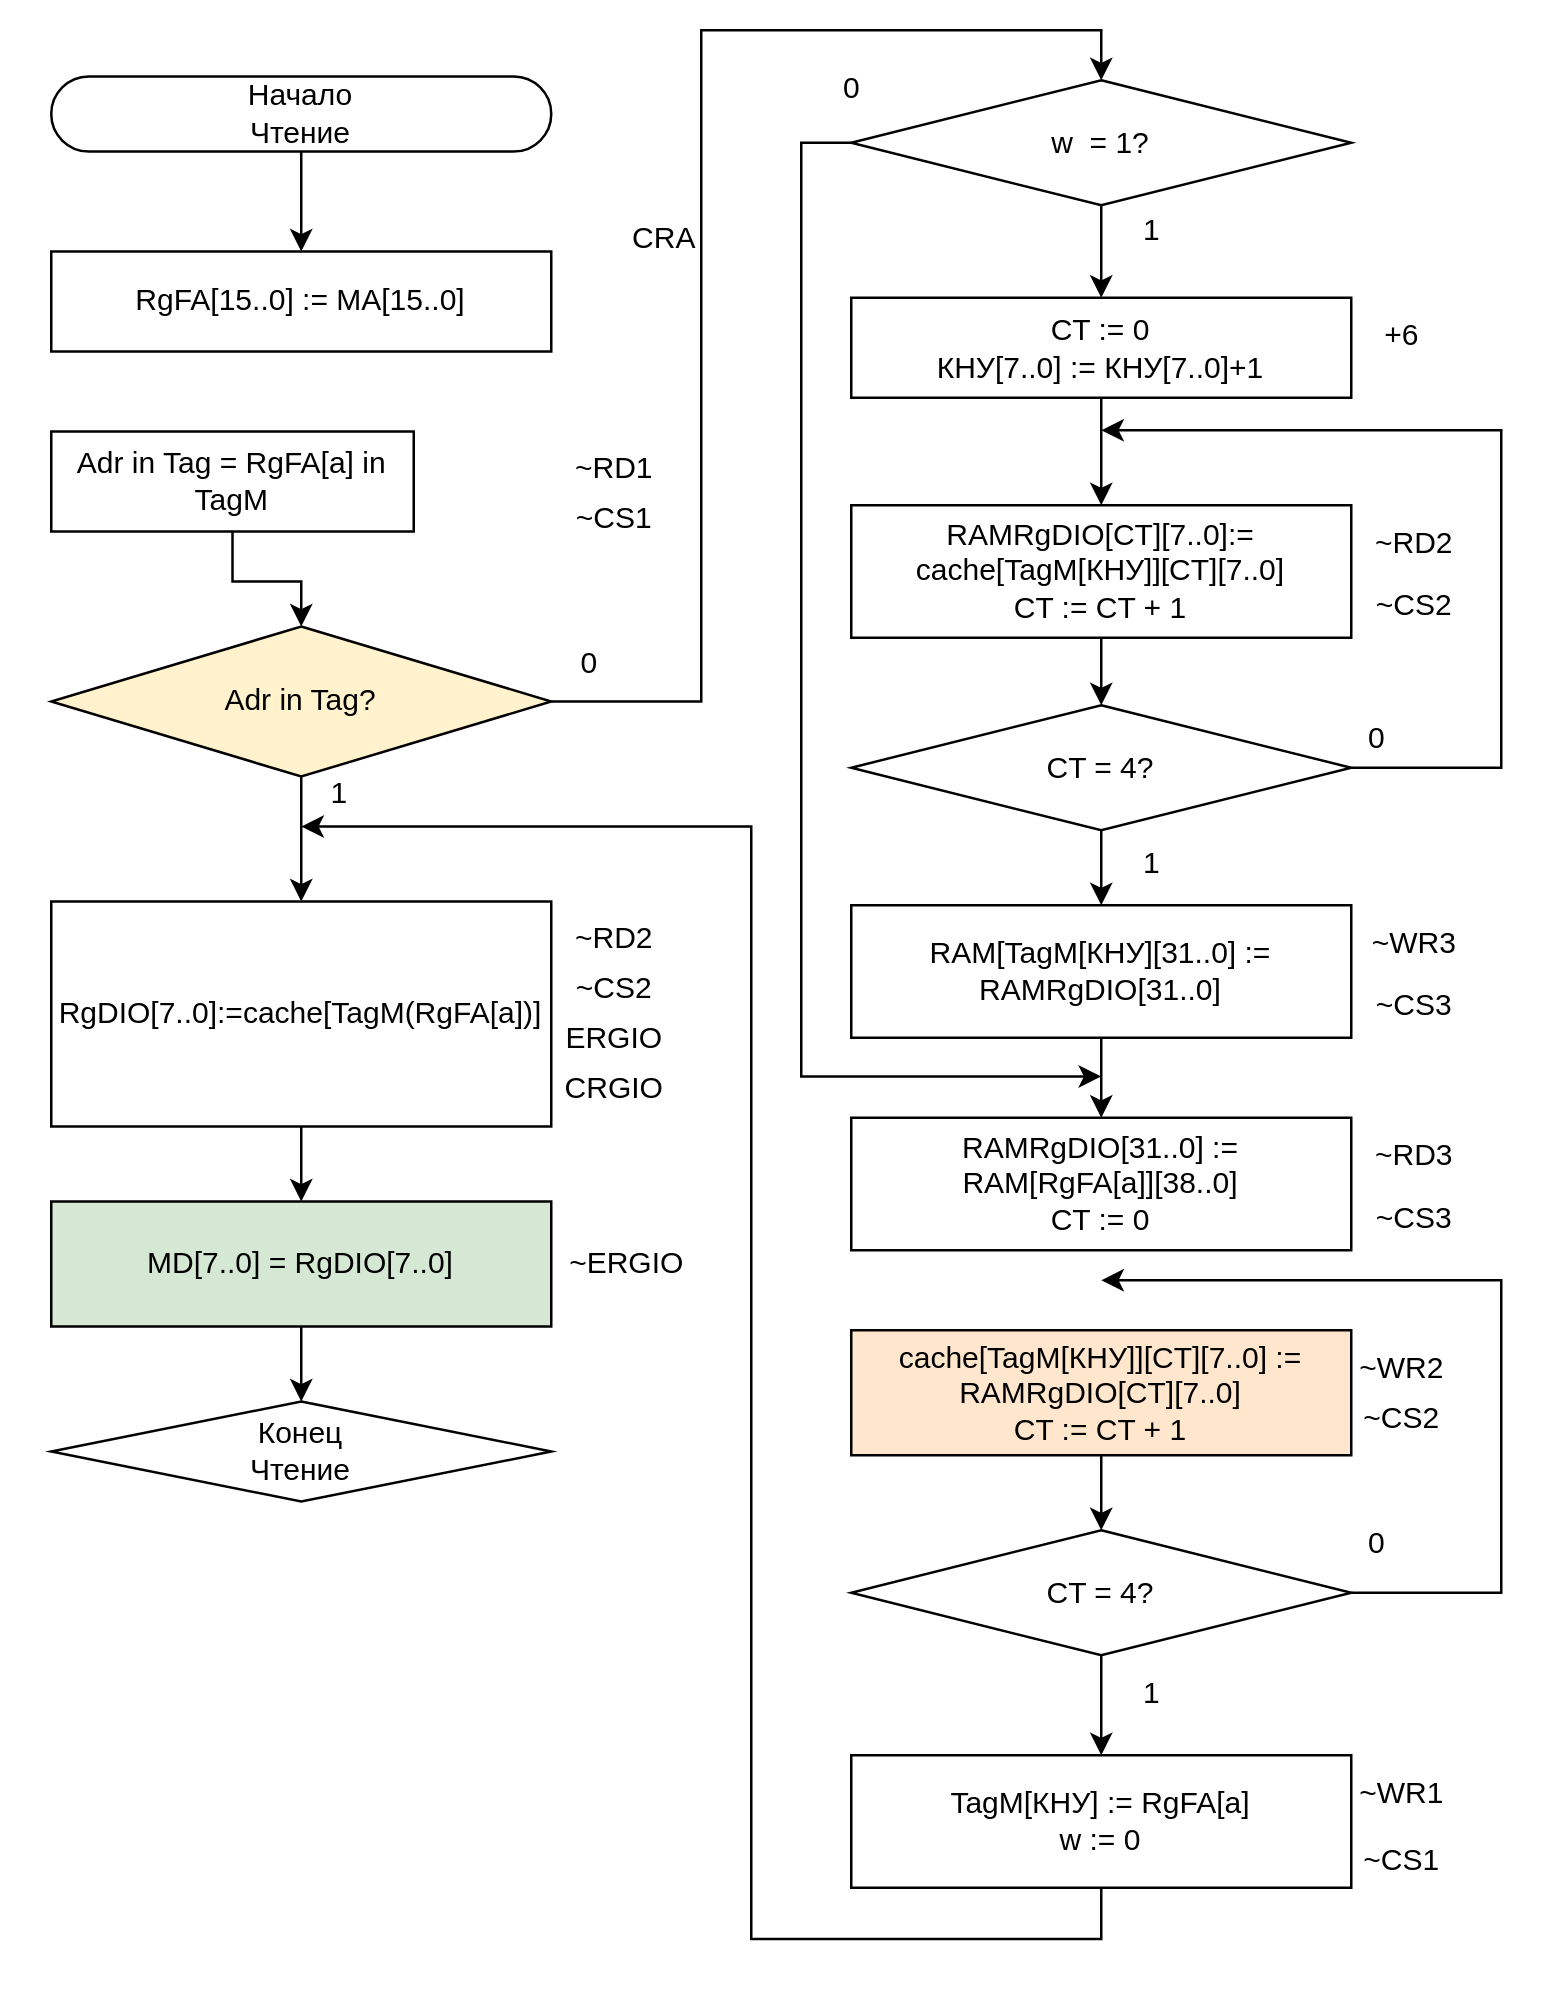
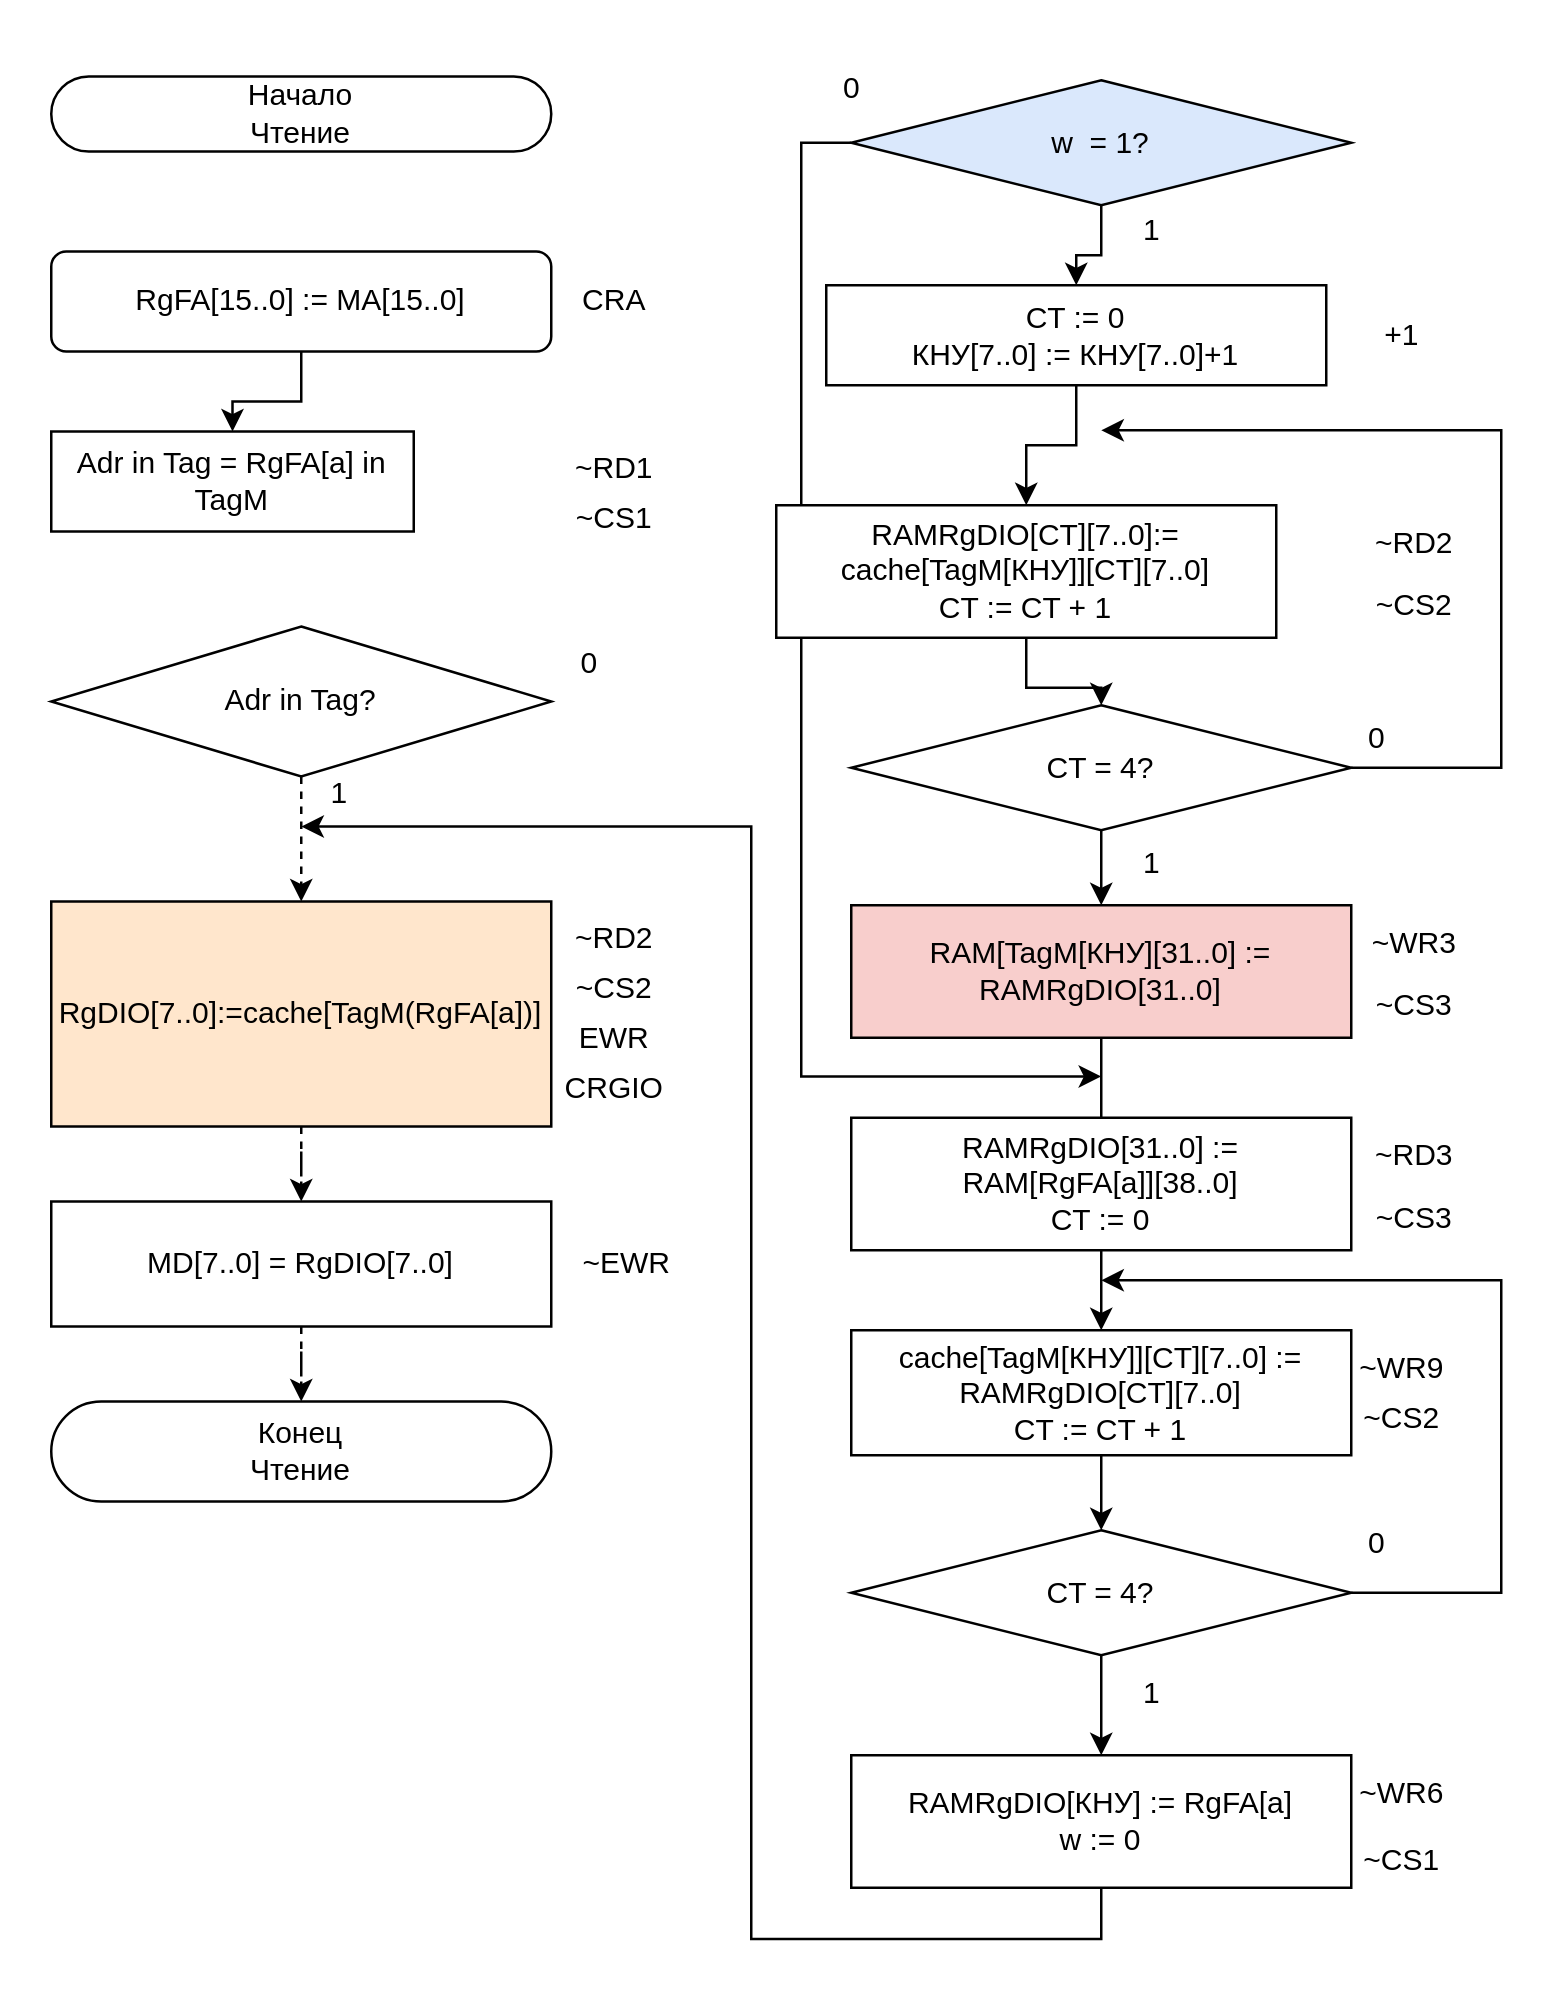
- <mxCell id="30" value="w&amp;nbsp; = 1?" style="rhombus;whiteSpace=wrap;html=1;" parent="1" vertex="1"><mxGeometry x="340" y="31.5" width="200" height="50" as="geometry" /></mxCell>
+ <mxCell id="30" value="w&amp;nbsp; = 1?" style="rhombus;whiteSpace=wrap;html=1;fillColor=#dae8fc;" parent="1" vertex="1"><mxGeometry x="340" y="31.5" width="200" height="50" as="geometry" /></mxCell>
- <mxCell id="2" value="" style="edgeStyle=orthogonalEdgeStyle;rounded=0;orthogonalLoop=1;jettySize=auto;html=1;" parent="1" source="3" target="5" edge="1"><mxGeometry relative="1" as="geometry" /></mxCell>
- <mxCell id="13" style="edgeStyle=orthogonalEdgeStyle;rounded=0;orthogonalLoop=1;jettySize=auto;html=1;exitX=1;exitY=0.5;exitDx=0;exitDy=0;entryX=0.5;entryY=0;entryDx=0;entryDy=0;" parent="1" source="14" target="30" edge="1"><mxGeometry relative="1" as="geometry" /></mxCell>
- <mxCell id="6" value="CRA" style="text;html=1;align=center;verticalAlign=middle;resizable=0;points=[];autosize=1;strokeColor=none;fillColor=none;" parent="1" vertex="1"><mxGeometry x="240" y="80" width="50" height="30" as="geometry" /></mxCell>
+ <mxCell id="6" value="CRA" style="text;html=1;align=center;verticalAlign=middle;resizable=0;points=[];autosize=1;strokeColor=none;fillColor=none;" parent="1" vertex="1"><mxGeometry x="220" y="105" width="50" height="30" as="geometry" /></mxCell>
- <mxCell id="5" value="RgFA[15..0] := MA[15..0]" style="rounded=0;whiteSpace=wrap;html=1;" parent="1" vertex="1"><mxGeometry x="20" y="100" width="200" height="40" as="geometry" /></mxCell>
+ <mxCell id="5" value="RgFA[15..0] := MA[15..0]" style="whiteSpace=wrap;html=1;rounded=1;" parent="1" vertex="1"><mxGeometry x="20" y="100" width="200" height="40" as="geometry" /></mxCell>
- <mxCell id="32" value="+6" style="text;html=1;align=center;verticalAlign=middle;resizable=0;points=[];autosize=1;strokeColor=none;fillColor=none;" parent="1" vertex="1"><mxGeometry x="540" y="118.5" width="40" height="30" as="geometry" /></mxCell>
+ <mxCell id="32" value="+1" style="text;html=1;align=center;verticalAlign=middle;resizable=0;points=[];autosize=1;strokeColor=none;fillColor=none;" parent="1" vertex="1"><mxGeometry x="540" y="118.5" width="40" height="30" as="geometry" /></mxCell>
- <mxCell id="26" value="CT := 0&lt;br&gt;КНУ[7..0] := КНУ[7..0]+1" style="rounded=0;whiteSpace=wrap;html=1;" parent="1" vertex="1"><mxGeometry x="340" y="118.5" width="200" height="40" as="geometry" /></mxCell>
+ <mxCell id="26" value="CT := 0&lt;br&gt;КНУ[7..0] := КНУ[7..0]+1" style="rounded=0;whiteSpace=wrap;html=1;" parent="1" vertex="1"><mxGeometry x="330" y="113.5" width="200" height="40" as="geometry" /></mxCell>
+ <mxCell id="4" value="" style="edgeStyle=orthogonalEdgeStyle;rounded=0;orthogonalLoop=1;jettySize=auto;html=1;" parent="1" source="5" target="8" edge="1"><mxGeometry relative="1" as="geometry" /></mxCell>
- <mxCell id="34" value="RAMRgDIO[CT][7..0]:= cache[TagM[КНУ]][CT][7..0]&lt;br&gt;CT := CT + 1" style="rounded=0;whiteSpace=wrap;html=1;" parent="1" vertex="1"><mxGeometry x="340" y="201.5" width="200" height="53" as="geometry" /></mxCell>
+ <mxCell id="34" value="RAMRgDIO[CT][7..0]:= cache[TagM[КНУ]][CT][7..0]&lt;br&gt;CT := CT + 1" style="rounded=0;whiteSpace=wrap;html=1;" parent="1" vertex="1"><mxGeometry x="310" y="201.5" width="200" height="53" as="geometry" /></mxCell>
- <mxCell id="7" value="" style="edgeStyle=orthogonalEdgeStyle;rounded=0;orthogonalLoop=1;jettySize=auto;html=1;entryX=0.5;entryY=0;entryDx=0;entryDy=0;" parent="1" source="8" target="14" edge="1"><mxGeometry relative="1" as="geometry"><mxPoint x="120" y="250" as="targetPoint" /></mxGeometry></mxCell>
- <mxCell id="14" value="Adr in Tag?" style="rhombus;whiteSpace=wrap;html=1;fillColor=#fff2cc;" parent="1" vertex="1"><mxGeometry x="20" y="250" width="200" height="60" as="geometry" /></mxCell>
+ <mxCell id="14" value="Adr in Tag?" style="rhombus;whiteSpace=wrap;html=1;" parent="1" vertex="1"><mxGeometry x="20" y="250" width="200" height="60" as="geometry" /></mxCell>
- <mxCell id="12" value="" style="edgeStyle=orthogonalEdgeStyle;rounded=0;orthogonalLoop=1;jettySize=auto;html=1;" parent="1" source="14" target="16" edge="1"><mxGeometry relative="1" as="geometry" /></mxCell>
+ <mxCell id="12" value="" style="edgeStyle=orthogonalEdgeStyle;rounded=0;orthogonalLoop=1;jettySize=auto;html=1;dashed=1;" parent="1" source="14" target="16" edge="1"><mxGeometry relative="1" as="geometry" /></mxCell>
- <mxCell id="42" value="RAM[TagM[КНУ][31..0] := RAMRgDIO[31..0]" style="rounded=0;whiteSpace=wrap;html=1;" parent="1" vertex="1"><mxGeometry x="340" y="361.5" width="200" height="53" as="geometry" /></mxCell>
+ <mxCell id="42" value="RAM[TagM[КНУ][31..0] := RAMRgDIO[31..0]" style="rounded=0;whiteSpace=wrap;html=1;fillColor=#f8cecc;" parent="1" vertex="1"><mxGeometry x="340" y="361.5" width="200" height="53" as="geometry" /></mxCell>
- <mxCell id="16" value="RgDIO[7..0]:=cache[TagM(RgFA[a])]" style="rounded=0;whiteSpace=wrap;html=1;" parent="1" vertex="1"><mxGeometry x="20" y="360" width="200" height="90" as="geometry" /></mxCell>
+ <mxCell id="16" value="RgDIO[7..0]:=cache[TagM(RgFA[a])]" style="rounded=0;whiteSpace=wrap;html=1;fillColor=#ffe6cc;" parent="1" vertex="1"><mxGeometry x="20" y="360" width="200" height="90" as="geometry" /></mxCell>
- <mxCell id="20" value="ERGIO" style="text;html=1;align=center;verticalAlign=middle;resizable=0;points=[];autosize=1;strokeColor=none;fillColor=none;" parent="1" vertex="1"><mxGeometry x="220" y="400" width="50" height="30" as="geometry" /></mxCell>
+ <mxCell id="20" value="EWR" style="text;html=1;align=center;verticalAlign=middle;resizable=0;points=[];autosize=1;strokeColor=none;fillColor=none;" parent="1" vertex="1"><mxGeometry x="220" y="400" width="50" height="30" as="geometry" /></mxCell>
- <mxCell id="41" value="" style="edgeStyle=orthogonalEdgeStyle;rounded=0;orthogonalLoop=1;jettySize=auto;html=1;" parent="1" source="42" target="47" edge="1"><mxGeometry relative="1" as="geometry" /></mxCell>
+ <mxCell id="41" value="" style="edgeStyle=orthogonalEdgeStyle;rounded=0;orthogonalLoop=1;jettySize=auto;html=1;endArrow=none;" parent="1" source="42" target="47" edge="1"><mxGeometry relative="1" as="geometry" /></mxCell>
- <mxCell id="15" value="" style="edgeStyle=orthogonalEdgeStyle;rounded=0;orthogonalLoop=1;jettySize=auto;html=1;" parent="1" source="16" target="23" edge="1"><mxGeometry relative="1" as="geometry" /></mxCell>
+ <mxCell id="15" value="" style="edgeStyle=orthogonalEdgeStyle;rounded=0;orthogonalLoop=1;jettySize=auto;html=1;dashed=1;" parent="1" source="16" target="23" edge="1"><mxGeometry relative="1" as="geometry" /></mxCell>
- <mxCell id="23" value="MD[7..0] = RgDIO[7..0]" style="rounded=0;whiteSpace=wrap;html=1;fillColor=#d5e8d4;" parent="1" vertex="1"><mxGeometry x="20" y="480" width="200" height="50" as="geometry" /></mxCell>
+ <mxCell id="23" value="MD[7..0] = RgDIO[7..0]" style="rounded=0;whiteSpace=wrap;html=1;" parent="1" vertex="1"><mxGeometry x="20" y="480" width="200" height="50" as="geometry" /></mxCell>
- <mxCell id="24" value="~ERGIO" style="text;html=1;align=center;verticalAlign=middle;resizable=0;points=[];autosize=1;strokeColor=none;fillColor=none;" parent="1" vertex="1"><mxGeometry x="215" y="490" width="70" height="30" as="geometry" /></mxCell>
+ <mxCell id="24" value="~EWR" style="text;html=1;align=center;verticalAlign=middle;resizable=0;points=[];autosize=1;strokeColor=none;fillColor=none;" parent="1" vertex="1"><mxGeometry x="215" y="490" width="70" height="30" as="geometry" /></mxCell>
+ <mxCell id="46" value="" style="edgeStyle=orthogonalEdgeStyle;rounded=0;orthogonalLoop=1;jettySize=auto;html=1;" parent="1" source="47" target="51" edge="1"><mxGeometry relative="1" as="geometry" /></mxCell>
- <mxCell id="22" value="" style="edgeStyle=orthogonalEdgeStyle;rounded=0;orthogonalLoop=1;jettySize=auto;html=1;" parent="1" source="23" target="10" edge="1"><mxGeometry relative="1" as="geometry" /></mxCell>
+ <mxCell id="22" value="" style="edgeStyle=orthogonalEdgeStyle;rounded=0;orthogonalLoop=1;jettySize=auto;html=1;dashed=1;" parent="1" source="23" target="10" edge="1"><mxGeometry relative="1" as="geometry" /></mxCell>
- <mxCell id="56" value="~WR2" style="text;html=1;align=center;verticalAlign=middle;resizable=0;points=[];autosize=1;strokeColor=none;fillColor=none;" parent="1" vertex="1"><mxGeometry x="530" y="531.5" width="60" height="30" as="geometry" /></mxCell>
+ <mxCell id="56" value="~WR9" style="text;html=1;align=center;verticalAlign=middle;resizable=0;points=[];autosize=1;strokeColor=none;fillColor=none;" parent="1" vertex="1"><mxGeometry x="530" y="531.5" width="60" height="30" as="geometry" /></mxCell>
- <mxCell id="51" value="cache[TagM[КНУ]][CT][7..0] := RAMRgDIO[CT][7..0]&lt;br&gt;CT := CT + 1" style="rounded=0;whiteSpace=wrap;html=1;fillColor=#ffe6cc;" parent="1" vertex="1"><mxGeometry x="340" y="531.5" width="200" height="50" as="geometry" /></mxCell>
+ <mxCell id="51" value="cache[TagM[КНУ]][CT][7..0] := RAMRgDIO[CT][7..0]&lt;br&gt;CT := CT + 1" style="rounded=0;whiteSpace=wrap;html=1;" parent="1" vertex="1"><mxGeometry x="340" y="531.5" width="200" height="50" as="geometry" /></mxCell>
- <mxCell id="10" value="Конец&lt;br&gt;Чтение" style="rhombus;whiteSpace=wrap;html=1;arcSize=50;fillColor=default;" parent="1" vertex="1"><mxGeometry x="20" y="560" width="200" height="40" as="geometry" /></mxCell>
+ <mxCell id="10" value="Конец&lt;br&gt;Чтение" style="rounded=1;whiteSpace=wrap;html=1;arcSize=50;fillColor=default;" parent="1" vertex="1"><mxGeometry x="20" y="560" width="200" height="40" as="geometry" /></mxCell>
- <mxCell id="62" value="~WR1" style="text;html=1;align=center;verticalAlign=middle;resizable=0;points=[];autosize=1;strokeColor=none;fillColor=none;" parent="1" vertex="1"><mxGeometry x="530" y="701.5" width="60" height="30" as="geometry" /></mxCell>
+ <mxCell id="62" value="~WR6" style="text;html=1;align=center;verticalAlign=middle;resizable=0;points=[];autosize=1;strokeColor=none;fillColor=none;" parent="1" vertex="1"><mxGeometry x="530" y="701.5" width="60" height="30" as="geometry" /></mxCell>
- <mxCell id="59" value="TagM[КНУ] := RgFA[a]&lt;br&gt;w := 0" style="rounded=0;whiteSpace=wrap;html=1;" parent="1" vertex="1"><mxGeometry x="340" y="701.5" width="200" height="53" as="geometry" /></mxCell>
+ <mxCell id="59" value="RAMRgDIO[КНУ] := RgFA[a]&lt;br&gt;w := 0" style="rounded=0;whiteSpace=wrap;html=1;" parent="1" vertex="1"><mxGeometry x="340" y="701.5" width="200" height="53" as="geometry" /></mxCell>
